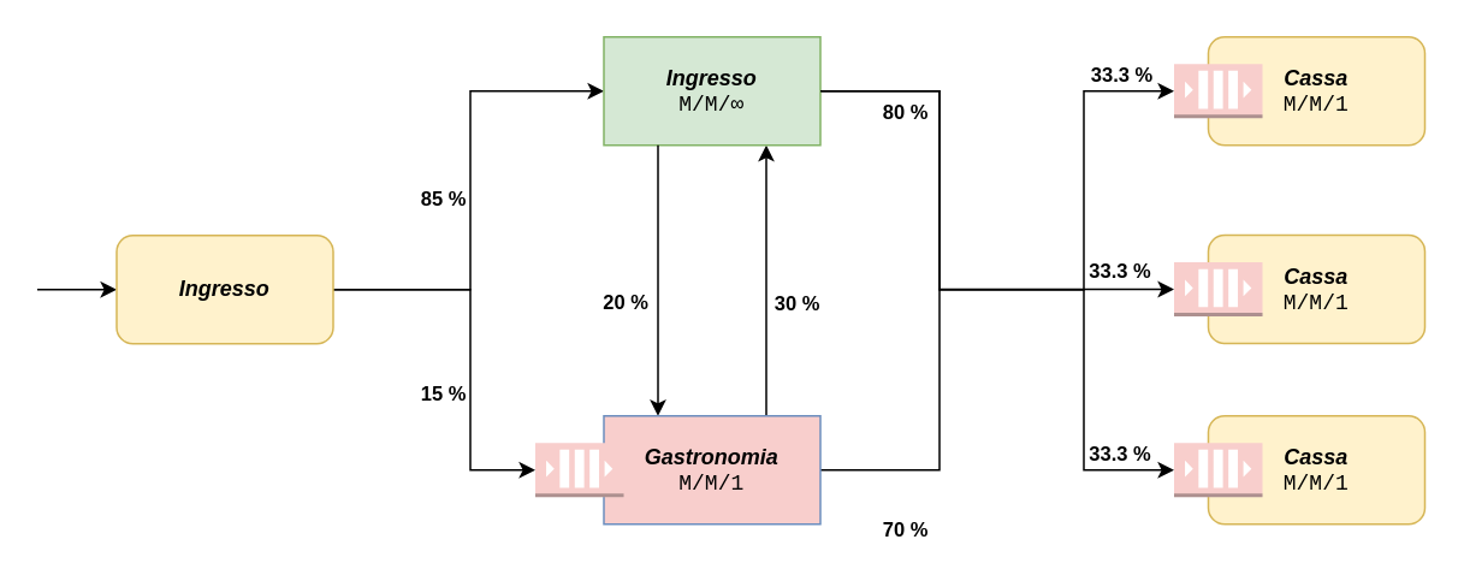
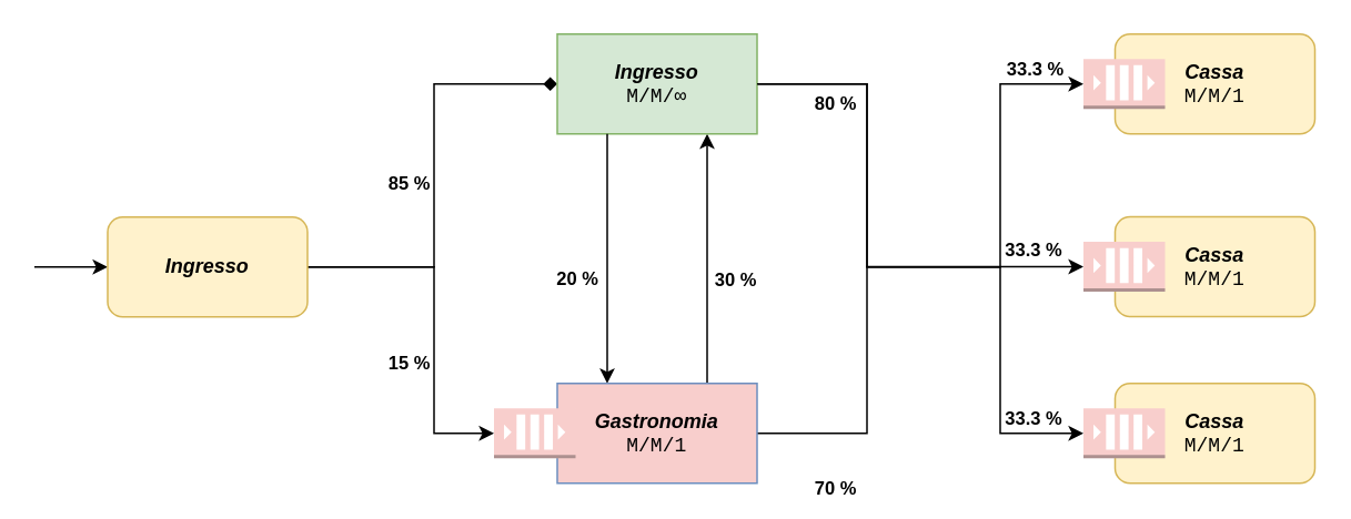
- <mxCell id="2" style="rounded=0;orthogonalLoop=1;jettySize=auto;html=1;entryX=0;entryY=0.5;entryDx=0;entryDy=0;exitX=1;exitY=0.5;exitDx=0;exitDy=0;edgeStyle=orthogonalEdgeStyle;" parent="1" source="7" target="12" edge="1"><mxGeometry relative="1" as="geometry"><Array as="points"><mxPoint x="260" y="160" /><mxPoint x="260" y="50" /></Array></mxGeometry></mxCell>
+ <mxCell id="2" style="rounded=0;orthogonalLoop=1;jettySize=auto;html=1;entryX=0;entryY=0.5;entryDx=0;entryDy=0;exitX=1;exitY=0.5;exitDx=0;exitDy=0;edgeStyle=orthogonalEdgeStyle;endArrow=diamond;" parent="1" source="7" target="12" edge="1"><mxGeometry relative="1" as="geometry"><Array as="points"><mxPoint x="260" y="160" /><mxPoint x="260" y="50" /></Array></mxGeometry></mxCell>
